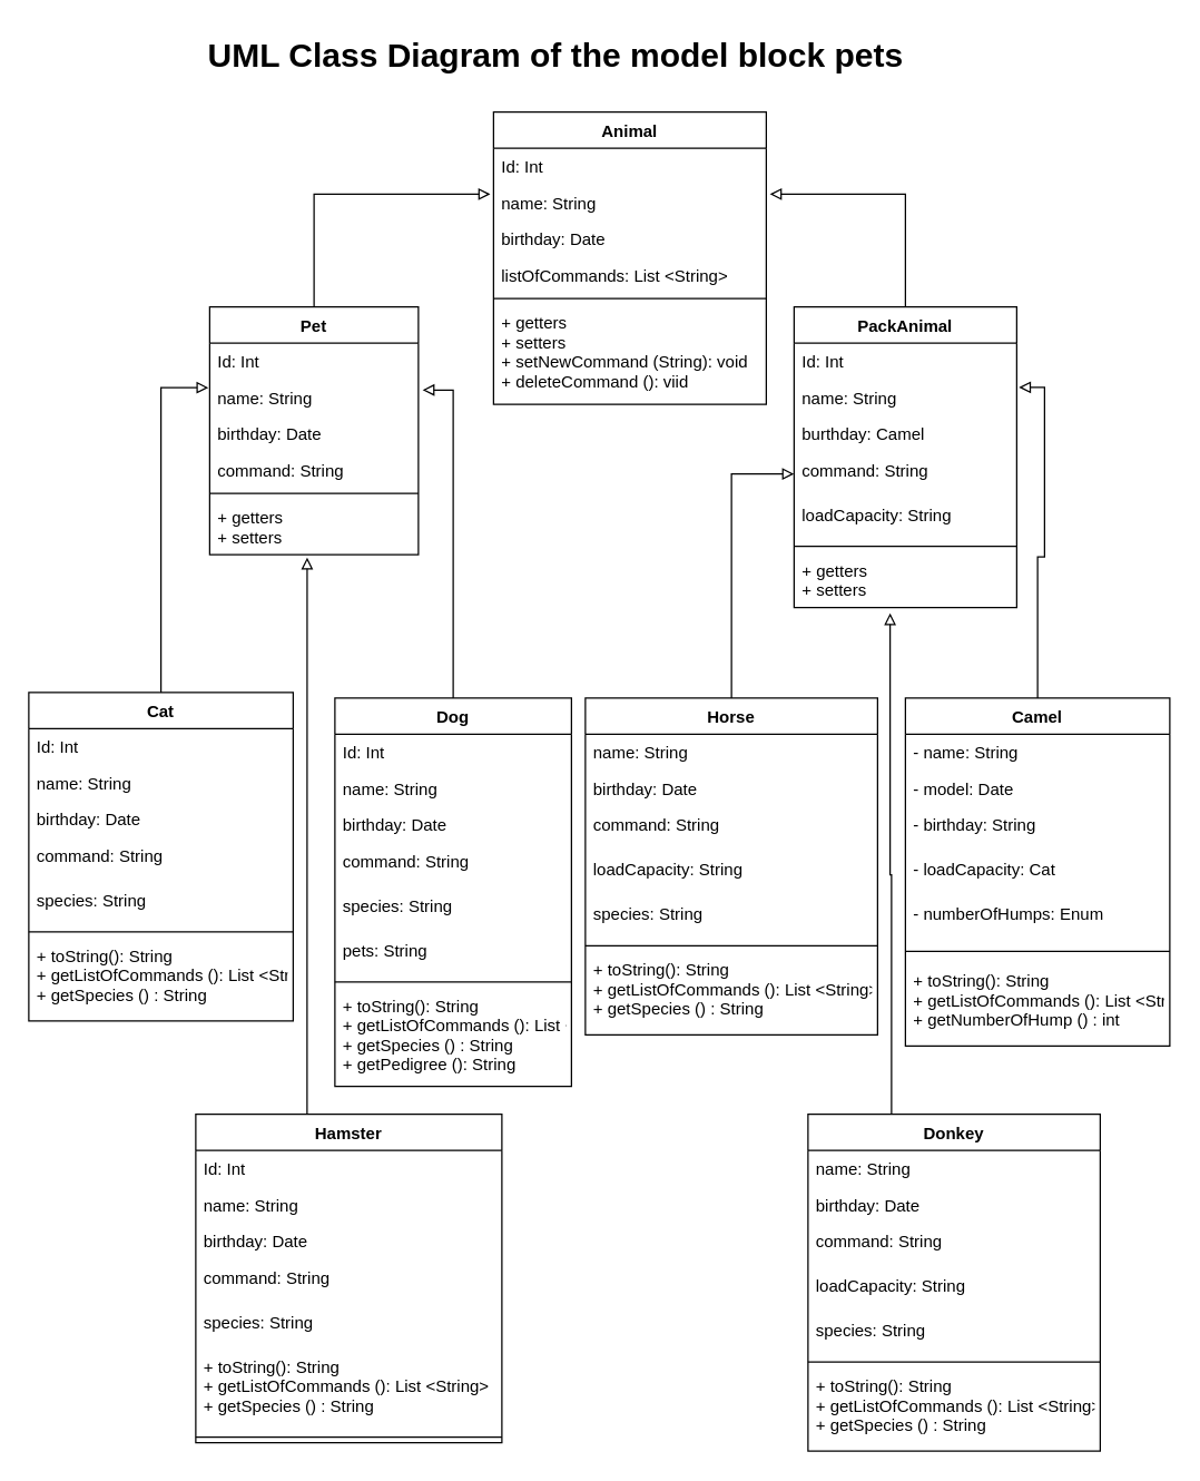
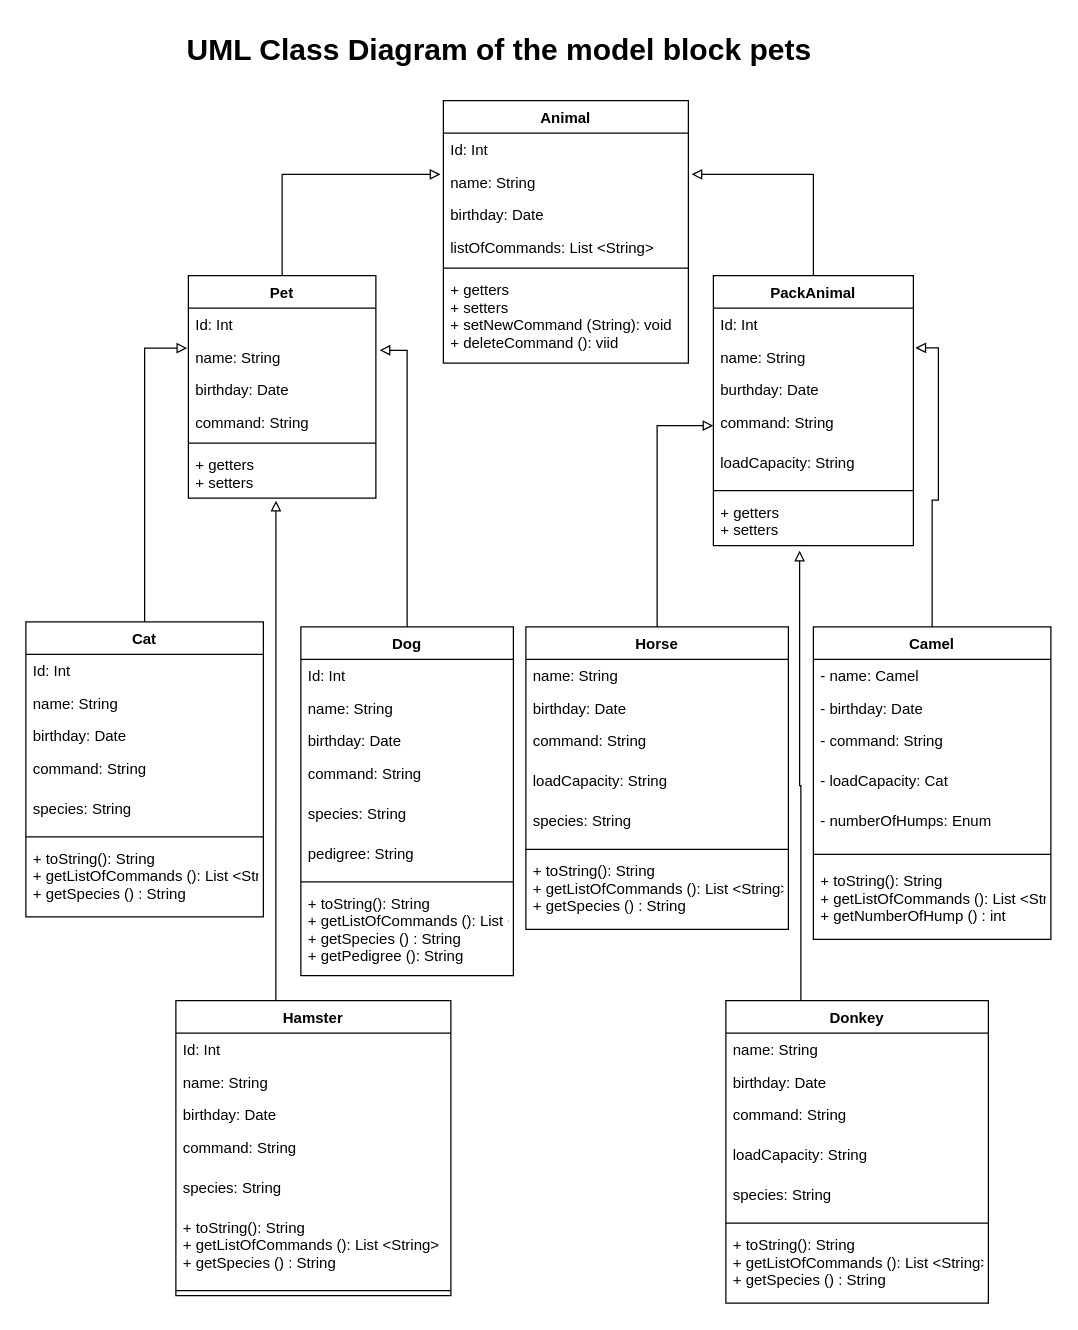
- <mxCell id="21" value="burthday: Camel" style="text;align=left;verticalAlign=top;spacingLeft=4;spacingRight=4;overflow=hidden;rotatable=0;points=[[0,0.5],[1,0.5]];portConstraint=eastwest;rounded=0;shadow=0;html=0;" parent="18" vertex="1"><mxGeometry y="78" width="160" height="26" as="geometry" /></mxCell>
+ <mxCell id="21" value="burthday: Date" style="text;align=left;verticalAlign=top;spacingLeft=4;spacingRight=4;overflow=hidden;rotatable=0;points=[[0,0.5],[1,0.5]];portConstraint=eastwest;rounded=0;shadow=0;html=0;" parent="18" vertex="1"><mxGeometry y="78" width="160" height="26" as="geometry" /></mxCell>
- <mxCell id="37" value="- name: String" style="text;align=left;verticalAlign=top;spacingLeft=4;spacingRight=4;overflow=hidden;rotatable=0;points=[[0,0.5],[1,0.5]];portConstraint=eastwest;" parent="36" vertex="1"><mxGeometry y="26" width="190" height="26" as="geometry" /></mxCell>
+ <mxCell id="37" value="- name: Camel" style="text;align=left;verticalAlign=top;spacingLeft=4;spacingRight=4;overflow=hidden;rotatable=0;points=[[0,0.5],[1,0.5]];portConstraint=eastwest;" parent="36" vertex="1"><mxGeometry y="26" width="190" height="26" as="geometry" /></mxCell>
- <mxCell id="38" value="- model: Date" style="text;align=left;verticalAlign=top;spacingLeft=4;spacingRight=4;overflow=hidden;rotatable=0;points=[[0,0.5],[1,0.5]];portConstraint=eastwest;rounded=0;shadow=0;html=0;" parent="36" vertex="1"><mxGeometry y="52" width="190" height="26" as="geometry" /></mxCell>
+ <mxCell id="38" value="- birthday: Date" style="text;align=left;verticalAlign=top;spacingLeft=4;spacingRight=4;overflow=hidden;rotatable=0;points=[[0,0.5],[1,0.5]];portConstraint=eastwest;rounded=0;shadow=0;html=0;" parent="36" vertex="1"><mxGeometry y="52" width="190" height="26" as="geometry" /></mxCell>
- <mxCell id="39" value="- birthday: String" style="text;align=left;verticalAlign=top;spacingLeft=4;spacingRight=4;overflow=hidden;rotatable=0;points=[[0,0.5],[1,0.5]];portConstraint=eastwest;rounded=0;shadow=0;html=0;" parent="36" vertex="1"><mxGeometry y="78" width="190" height="32" as="geometry" /></mxCell>
+ <mxCell id="39" value="- command: String" style="text;align=left;verticalAlign=top;spacingLeft=4;spacingRight=4;overflow=hidden;rotatable=0;points=[[0,0.5],[1,0.5]];portConstraint=eastwest;rounded=0;shadow=0;html=0;" parent="36" vertex="1"><mxGeometry y="78" width="190" height="32" as="geometry" /></mxCell>
- <mxCell id="69" value="pets: String" style="text;align=left;verticalAlign=top;spacingLeft=4;spacingRight=4;overflow=hidden;rotatable=0;points=[[0,0.5],[1,0.5]];portConstraint=eastwest;rounded=0;shadow=0;html=0;" parent="63" vertex="1"><mxGeometry y="168" width="170" height="32" as="geometry" /></mxCell>
+ <mxCell id="69" value="pedigree: String" style="text;align=left;verticalAlign=top;spacingLeft=4;spacingRight=4;overflow=hidden;rotatable=0;points=[[0,0.5],[1,0.5]];portConstraint=eastwest;rounded=0;shadow=0;html=0;" parent="63" vertex="1"><mxGeometry y="168" width="170" height="32" as="geometry" /></mxCell>
